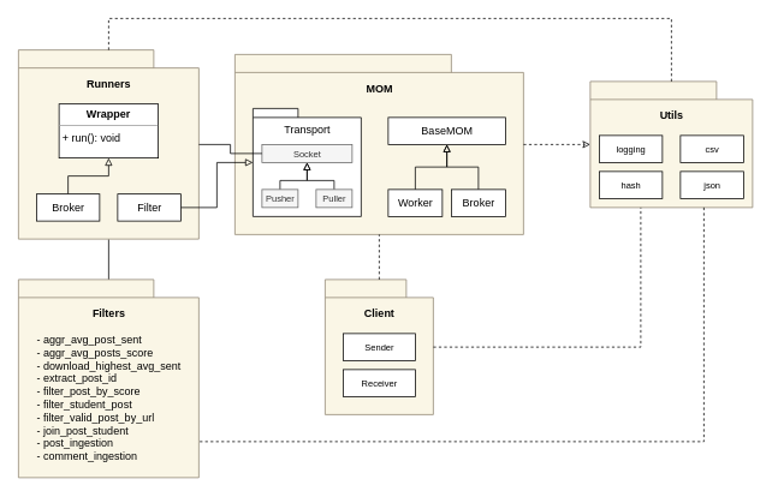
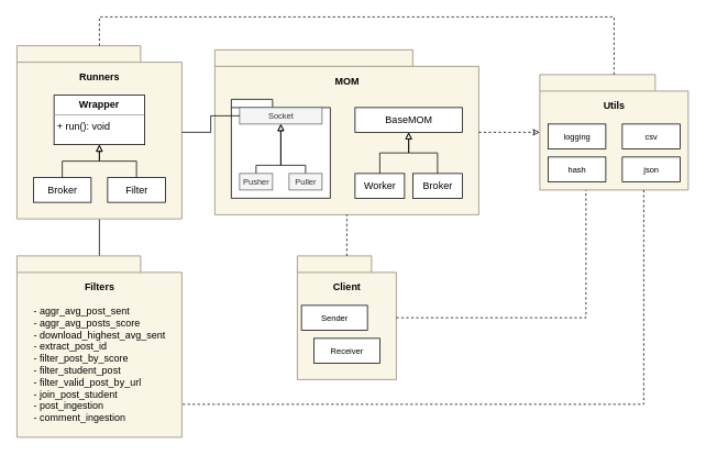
- <mxCell id="12" value="Socket" style="html=1;fontSize=10;fillColor=#f5f5f5;fontColor=#333333;strokeColor=#666666;" vertex="1" parent="4"><mxGeometry x="30" y="100" width="100" height="20" as="geometry" /></mxCell>
+ <mxCell id="12" value="Socket" style="html=1;fontSize=10;fillColor=#f5f5f5;fontColor=#333333;strokeColor=#666666;" vertex="1" parent="4"><mxGeometry x="30" y="70" width="100" height="20" as="geometry" /></mxCell>
- <mxCell id="30" style="edgeStyle=orthogonalEdgeStyle;rounded=0;orthogonalLoop=1;jettySize=auto;html=1;fontSize=10;startArrow=none;startFill=0;endArrow=block;endFill=0;" edge="1" parent="27" source="31" target="6"><mxGeometry relative="1" as="geometry" /></mxCell>
+ <mxCell id="30" style="edgeStyle=orthogonalEdgeStyle;rounded=0;orthogonalLoop=1;jettySize=auto;html=1;fontSize=10;startArrow=none;startFill=0;endArrow=block;endFill=0;" edge="1" parent="27" source="31" target="29"><mxGeometry relative="1" as="geometry" /></mxCell>
- <mxCell id="19" value="Sender" style="html=1;fontSize=10;" vertex="1" parent="17"><mxGeometry x="20" y="60" width="80" height="30" as="geometry" /></mxCell>
+ <mxCell id="19" value="Sender" style="html=1;fontSize=10;" vertex="1" parent="17"><mxGeometry x="5" y="60" width="80" height="30" as="geometry" /></mxCell>
